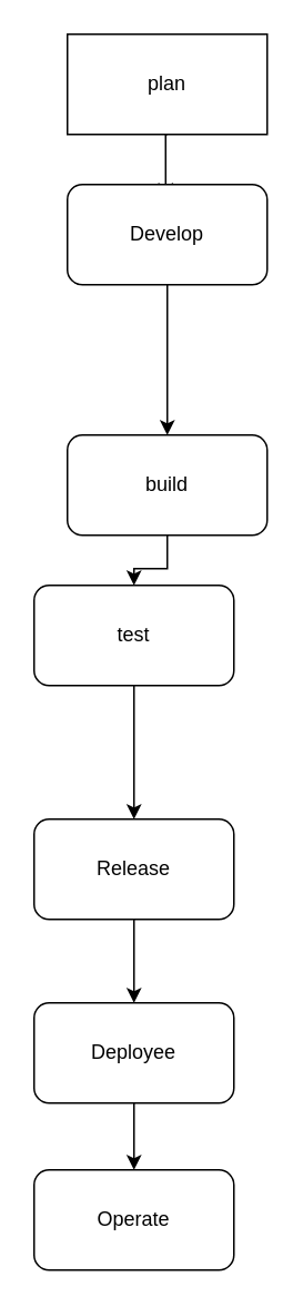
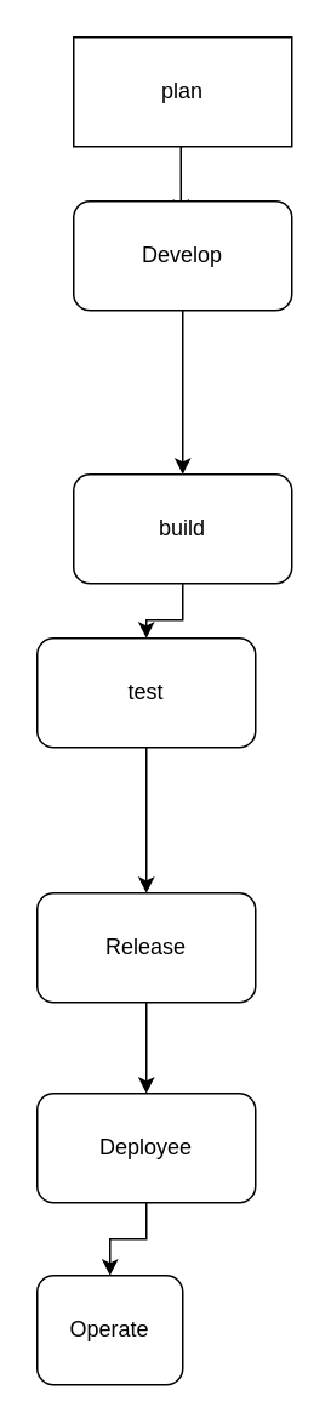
- <mxCell id="12" value="Operate" style="rounded=1;whiteSpace=wrap;html=1;" vertex="1" parent="1"><mxGeometry x="20" y="700" width="120" height="60" as="geometry" /></mxCell>
+ <mxCell id="12" value="Operate" style="rounded=1;whiteSpace=wrap;html=1;" vertex="1" parent="1"><mxGeometry x="20" y="700" width="80" height="60" as="geometry" /></mxCell>
